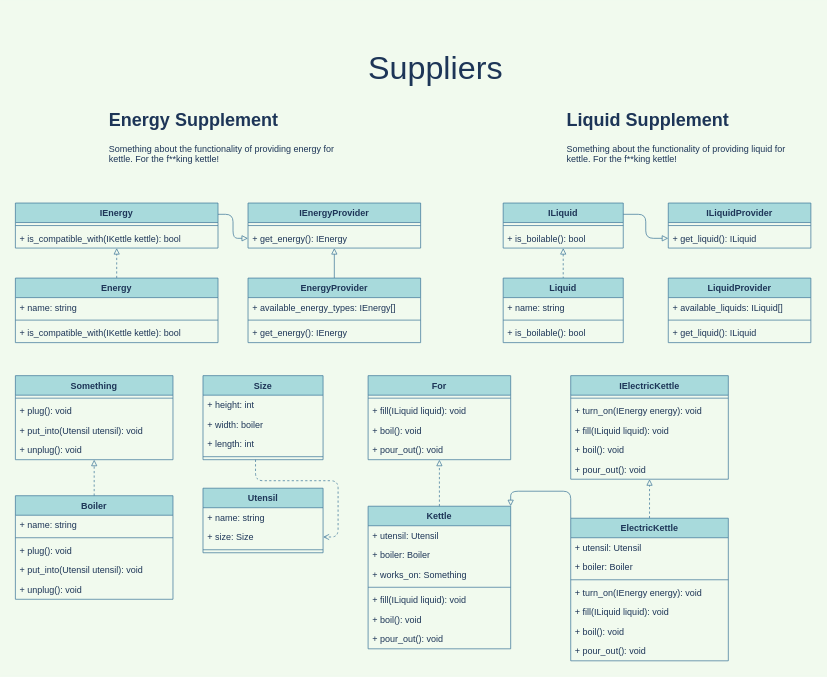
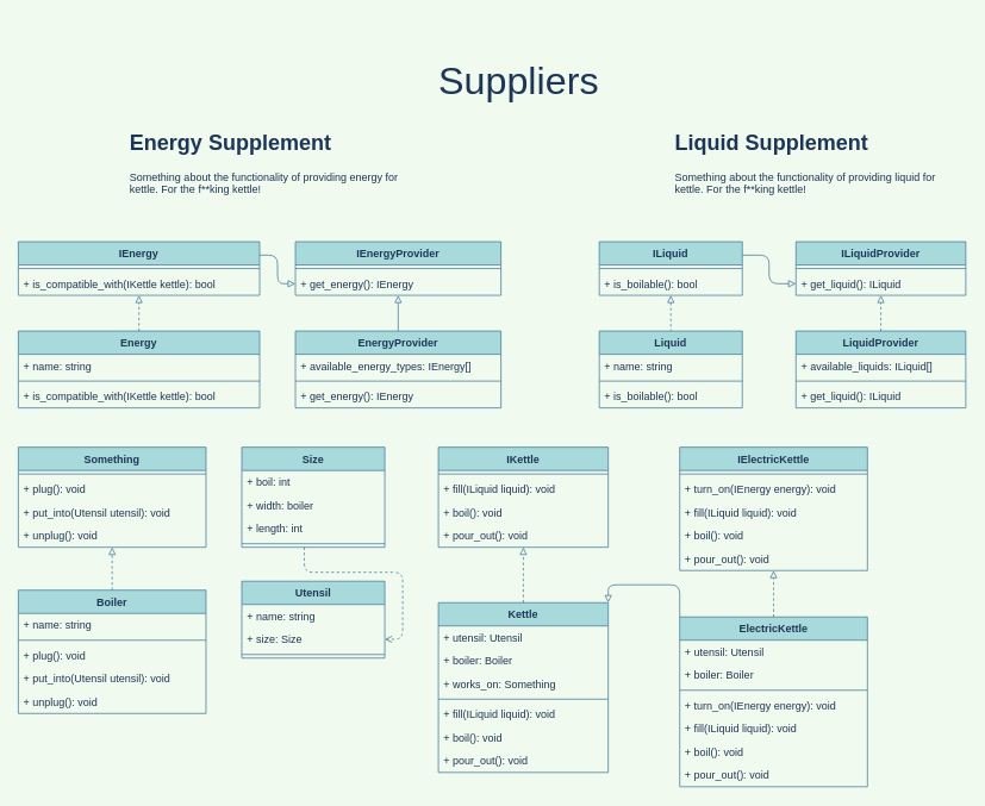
+ <mxCell id="82" style="edgeStyle=orthogonalEdgeStyle;orthogonalLoop=1;jettySize=auto;html=1;startArrow=none;startFill=0;endArrow=block;endFill=0;dashed=1;labelBackgroundColor=#F1FAEE;strokeColor=#457B9D;fontColor=#1D3557;" parent="77" source="91" target="83" edge="1"><mxGeometry relative="1" as="geometry" /></mxCell>
- <mxCell id="27" value="For" style="swimlane;fontStyle=1;align=center;verticalAlign=top;childLayout=stackLayout;horizontal=1;startSize=26;horizontalStack=0;resizeParent=1;resizeParentMax=0;resizeLast=0;collapsible=1;marginBottom=0;fillColor=#A8DADC;strokeColor=#457B9D;fontColor=#1D3557;" vertex="1" parent="26"><mxGeometry width="190" height="112" as="geometry" /></mxCell>
+ <mxCell id="27" value="IKettle" style="swimlane;fontStyle=1;align=center;verticalAlign=top;childLayout=stackLayout;horizontal=1;startSize=26;horizontalStack=0;resizeParent=1;resizeParentMax=0;resizeLast=0;collapsible=1;marginBottom=0;fillColor=#A8DADC;strokeColor=#457B9D;fontColor=#1D3557;" vertex="1" parent="26"><mxGeometry width="190" height="112" as="geometry" /></mxCell>
- <mxCell id="5" value="+ height: int" style="text;strokeColor=none;fillColor=none;align=left;verticalAlign=top;spacingLeft=4;spacingRight=4;overflow=hidden;rotatable=0;points=[[0,0.5],[1,0.5]];portConstraint=eastwest;fontColor=#1D3557;" vertex="1" parent="4"><mxGeometry y="26" width="160" height="26" as="geometry" /></mxCell>
+ <mxCell id="5" value="+ boil: int" style="text;strokeColor=none;fillColor=none;align=left;verticalAlign=top;spacingLeft=4;spacingRight=4;overflow=hidden;rotatable=0;points=[[0,0.5],[1,0.5]];portConstraint=eastwest;fontColor=#1D3557;" vertex="1" parent="4"><mxGeometry y="26" width="160" height="26" as="geometry" /></mxCell>
